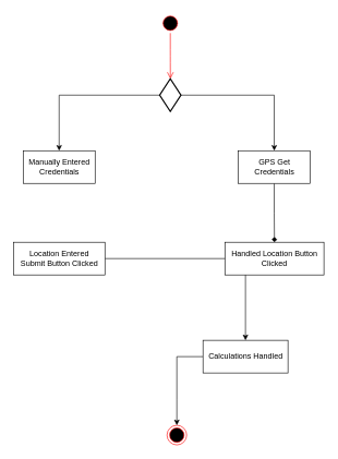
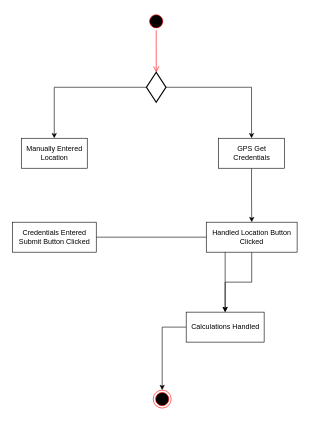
- <mxCell id="10" value="Manually Entered &lt;br&gt;Credentials" style="html=1;" vertex="1" parent="1"><mxGeometry x="35" y="230" width="110" height="50" as="geometry" /></mxCell>
+ <mxCell id="10" value="Manually Entered &lt;br&gt;Location" style="html=1;" vertex="1" parent="1"><mxGeometry x="35" y="230" width="110" height="50" as="geometry" /></mxCell>
- <mxCell id="8" style="edgeStyle=orthogonalEdgeStyle;rounded=0;orthogonalLoop=1;jettySize=auto;html=1;endArrow=diamond;" edge="1" parent="1" source="9" target="14"><mxGeometry relative="1" as="geometry" /></mxCell>
+ <mxCell id="8" style="edgeStyle=orthogonalEdgeStyle;rounded=0;orthogonalLoop=1;jettySize=auto;html=1;" edge="1" parent="1" source="9" target="14"><mxGeometry relative="1" as="geometry" /></mxCell>
- <mxCell id="12" value="Location Entered&lt;br&gt;Submit Button Clicked" style="html=1;" vertex="1" parent="1"><mxGeometry x="20" y="370" width="140" height="50" as="geometry" /></mxCell>
+ <mxCell id="12" value="Credentials Entered&lt;br&gt;Submit Button Clicked" style="html=1;" vertex="1" parent="1"><mxGeometry x="20" y="370" width="140" height="50" as="geometry" /></mxCell>
+ <mxCell id="13" style="edgeStyle=orthogonalEdgeStyle;rounded=0;orthogonalLoop=1;jettySize=auto;html=1;" edge="1" parent="1" source="14" target="16"><mxGeometry relative="1" as="geometry" /></mxCell>
